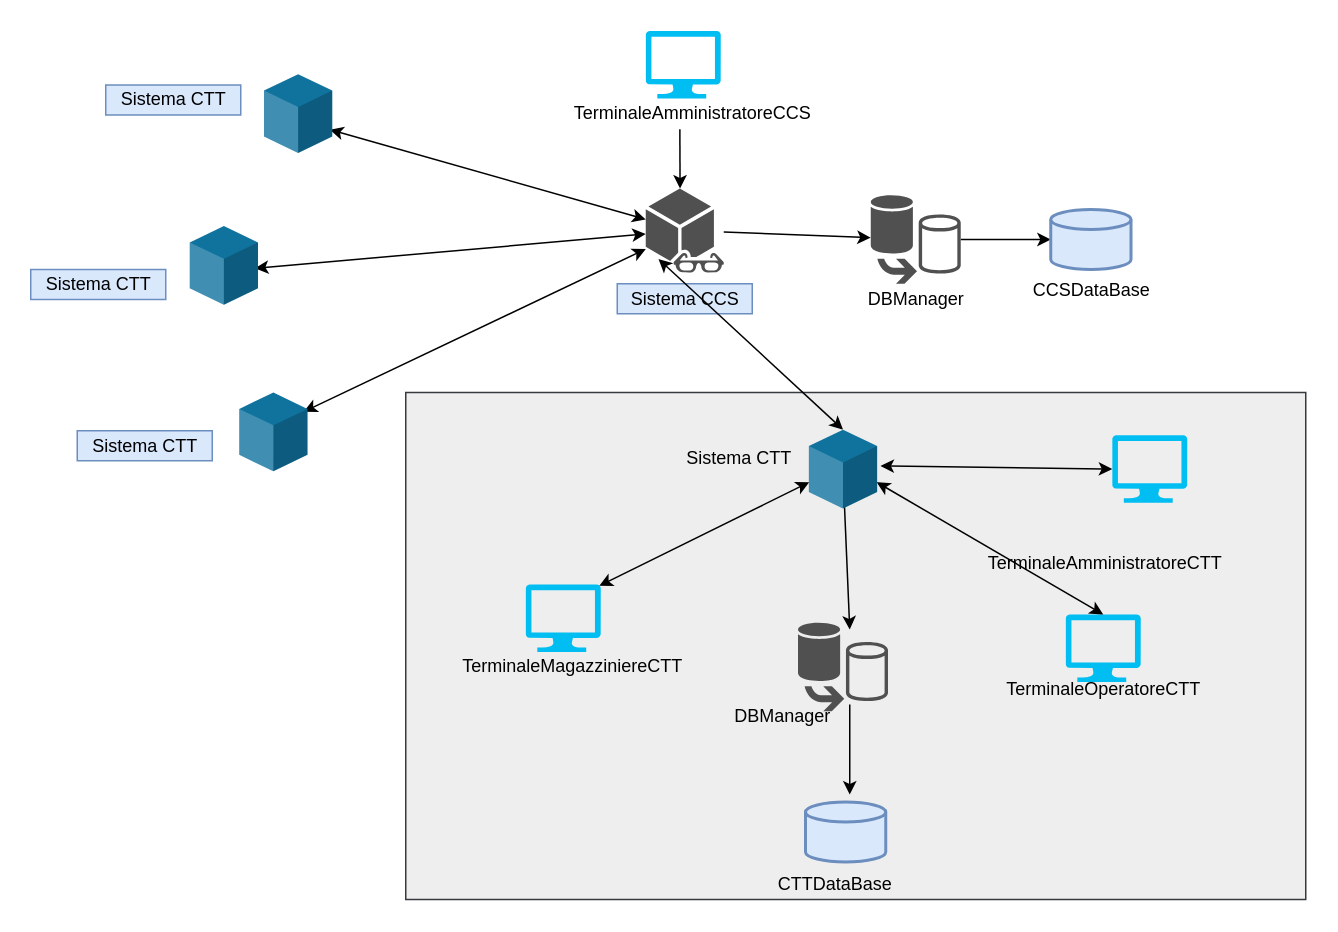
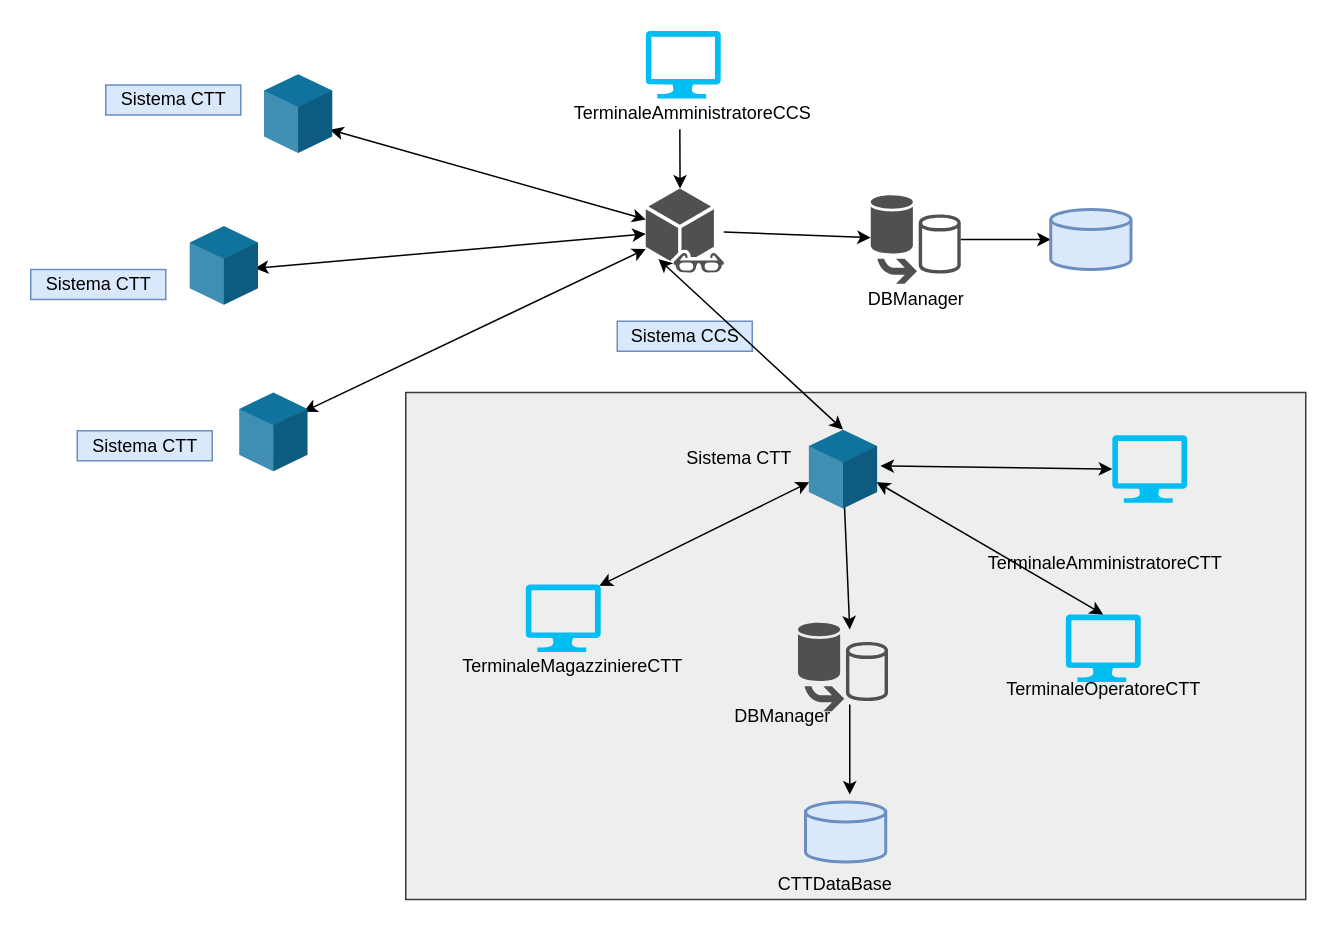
- <mxCell id="35" value="CCSDataBase" style="text;html=1;align=center;verticalAlign=middle;resizable=0;points=[];autosize=1;" vertex="1" parent="1"><mxGeometry x="681.75" y="182.5" width="90" height="20" as="geometry" /></mxCell>
- <mxCell id="3" value="Sistema CCS" style="text;html=1;align=center;verticalAlign=middle;resizable=0;points=[];autosize=1;fillColor=#dae8fc;strokeColor=#6c8ebf;" parent="1" vertex="1"><mxGeometry x="411" y="188.5" width="90" height="20" as="geometry" /></mxCell>
+ <mxCell id="3" value="Sistema CCS" style="text;html=1;align=center;verticalAlign=middle;resizable=0;points=[];autosize=1;fillColor=#dae8fc;strokeColor=#6c8ebf;" parent="1" vertex="1"><mxGeometry x="411" y="213.5" width="90" height="20" as="geometry" /></mxCell>
